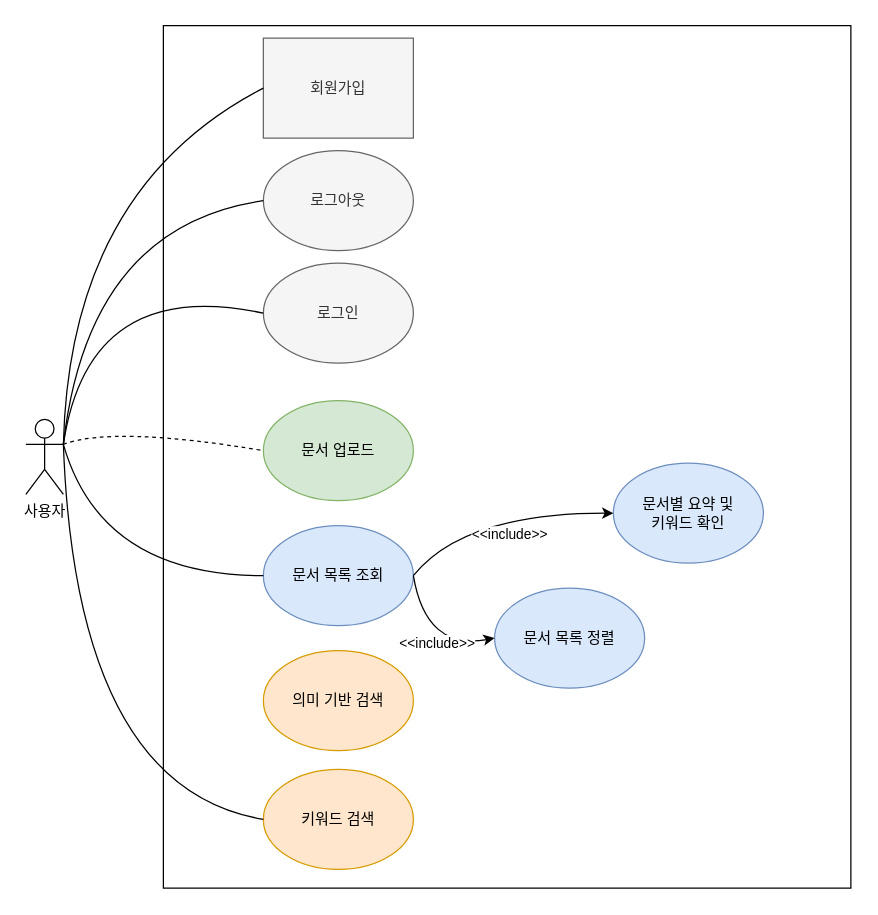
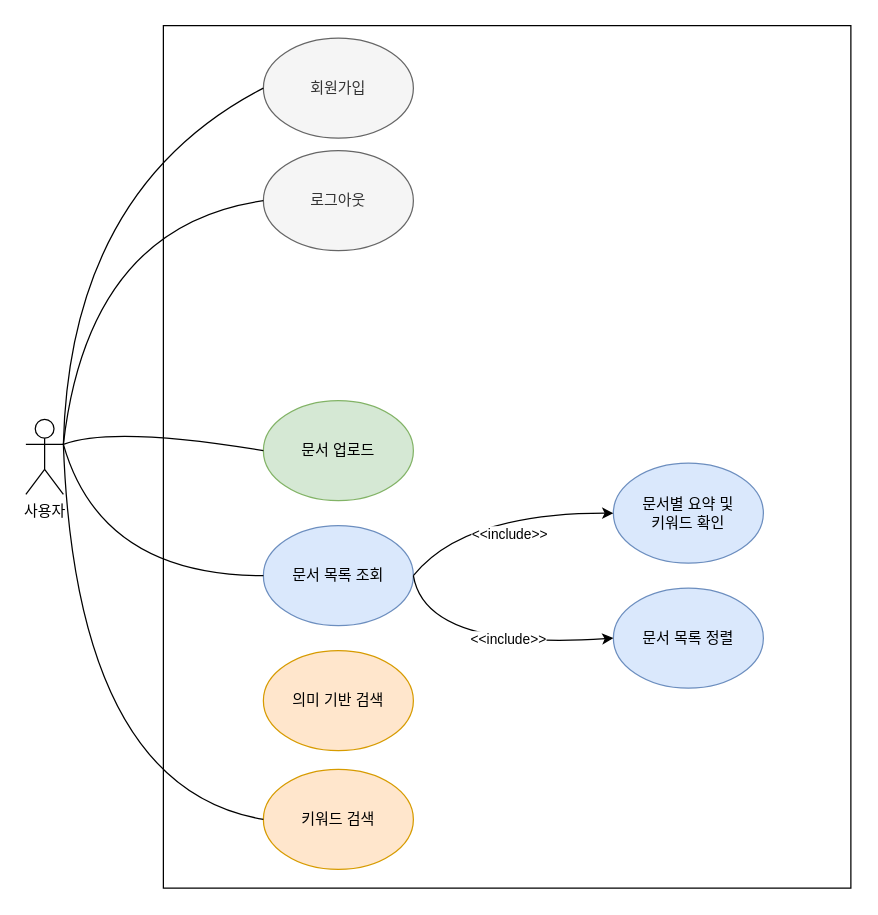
- <mxCell id="8" value="회원가입" style="whiteSpace=wrap;html=1;fillColor=#f5f5f5;fontColor=#333333;strokeColor=#666666;rounded=0;" vertex="1" parent="1"><mxGeometry x="210" y="30" width="120" height="80" as="geometry" /></mxCell>
+ <mxCell id="8" value="회원가입" style="ellipse;whiteSpace=wrap;html=1;fillColor=#f5f5f5;fontColor=#333333;strokeColor=#666666;" vertex="1" parent="1"><mxGeometry x="210" y="30" width="120" height="80" as="geometry" /></mxCell>
- <mxCell id="4" value="로그인" style="ellipse;whiteSpace=wrap;html=1;fillColor=#f5f5f5;fontColor=#333333;strokeColor=#666666;" vertex="1" parent="1"><mxGeometry x="210" y="210" width="120" height="80" as="geometry" /></mxCell>
- <mxCell id="11" value="" style="curved=1;endArrow=none;html=1;rounded=0;exitX=1;exitY=0.333;exitDx=0;exitDy=0;exitPerimeter=0;entryX=0;entryY=0.5;entryDx=0;entryDy=0;endFill=0;" edge="1" parent="1" source="3" target="4"><mxGeometry width="50" height="50" relative="1" as="geometry"><mxPoint x="95" y="400" as="sourcePoint" /><mxPoint x="235" y="165" as="targetPoint" /><Array as="points"><mxPoint x="70" y="220" /></Array></mxGeometry></mxCell>
- <mxCell id="12" value="" style="curved=1;endArrow=none;html=1;rounded=0;exitX=1;exitY=0.333;exitDx=0;exitDy=0;exitPerimeter=0;entryX=0;entryY=0.5;entryDx=0;entryDy=0;endFill=0;dashed=1;" edge="1" parent="1" source="3" target="5"><mxGeometry width="50" height="50" relative="1" as="geometry"><mxPoint x="80" y="400" as="sourcePoint" /><mxPoint x="220" y="265" as="targetPoint" /><Array as="points"><mxPoint x="90" y="340" /></Array></mxGeometry></mxCell>
+ <mxCell id="12" value="" style="curved=1;endArrow=none;html=1;rounded=0;exitX=1;exitY=0.333;exitDx=0;exitDy=0;exitPerimeter=0;entryX=0;entryY=0.5;entryDx=0;entryDy=0;endFill=0;" edge="1" parent="1" source="3" target="5"><mxGeometry width="50" height="50" relative="1" as="geometry"><mxPoint x="80" y="400" as="sourcePoint" /><mxPoint x="220" y="265" as="targetPoint" /><Array as="points"><mxPoint x="90" y="340" /></Array></mxGeometry></mxCell>
- <mxCell id="16" value="문서 목록 정렬" style="ellipse;whiteSpace=wrap;html=1;fillColor=#dae8fc;strokeColor=#6c8ebf;" vertex="1" parent="1"><mxGeometry x="395" y="470" width="120" height="80" as="geometry" /></mxCell>
+ <mxCell id="16" value="문서 목록 정렬" style="ellipse;whiteSpace=wrap;html=1;fillColor=#dae8fc;strokeColor=#6c8ebf;" vertex="1" parent="1"><mxGeometry x="490" y="470" width="120" height="80" as="geometry" /></mxCell>
